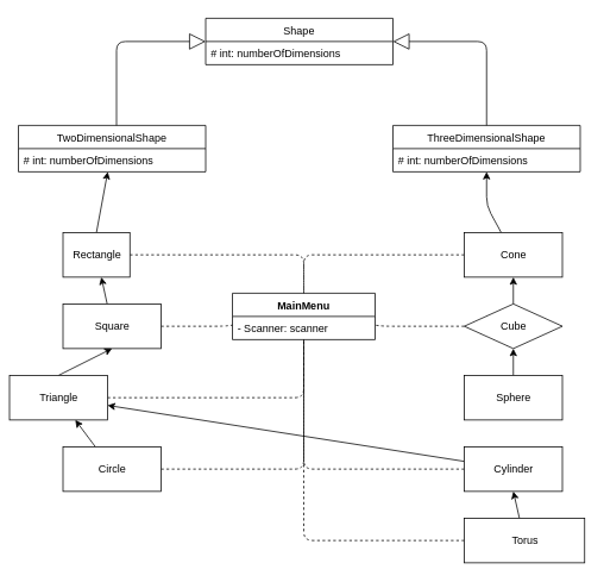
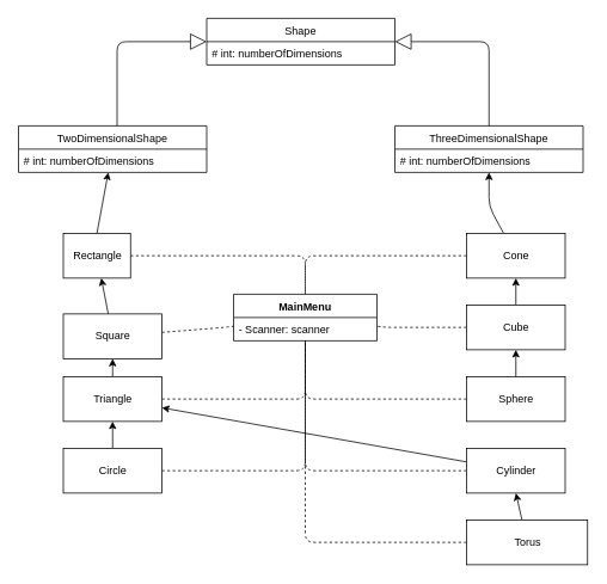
- <mxCell id="26" value="Square" style="html=1;" vertex="1" parent="1"><mxGeometry x="70" y="340" width="110" height="50" as="geometry" /></mxCell>
+ <mxCell id="26" value="Square" style="html=1;" vertex="1" parent="1"><mxGeometry x="70" y="350" width="110" height="50" as="geometry" /></mxCell>
- <mxCell id="14" value="Cube" style="rhombus;html=1;" vertex="1" parent="1"><mxGeometry x="520" y="340" width="110" height="50" as="geometry" /></mxCell>
+ <mxCell id="14" value="Cube" style="html=1;" vertex="1" parent="1"><mxGeometry x="520" y="340" width="110" height="50" as="geometry" /></mxCell>
- <mxCell id="32" value="Triangle" style="html=1;" vertex="1" parent="1"><mxGeometry x="10" y="420" width="110" height="50" as="geometry" /></mxCell>
+ <mxCell id="32" value="Triangle" style="html=1;" vertex="1" parent="1"><mxGeometry x="70" y="420" width="110" height="50" as="geometry" /></mxCell>
+ <mxCell id="22" style="edgeStyle=none;html=1;exitX=0;exitY=0.5;exitDx=0;exitDy=0;dashed=1;endArrow=none;endFill=0;" edge="1" parent="1" source="23" target="7"><mxGeometry relative="1" as="geometry"><mxPoint x="410" y="445" as="targetPoint" /><Array as="points"><mxPoint x="340" y="445" /></Array></mxGeometry></mxCell>
